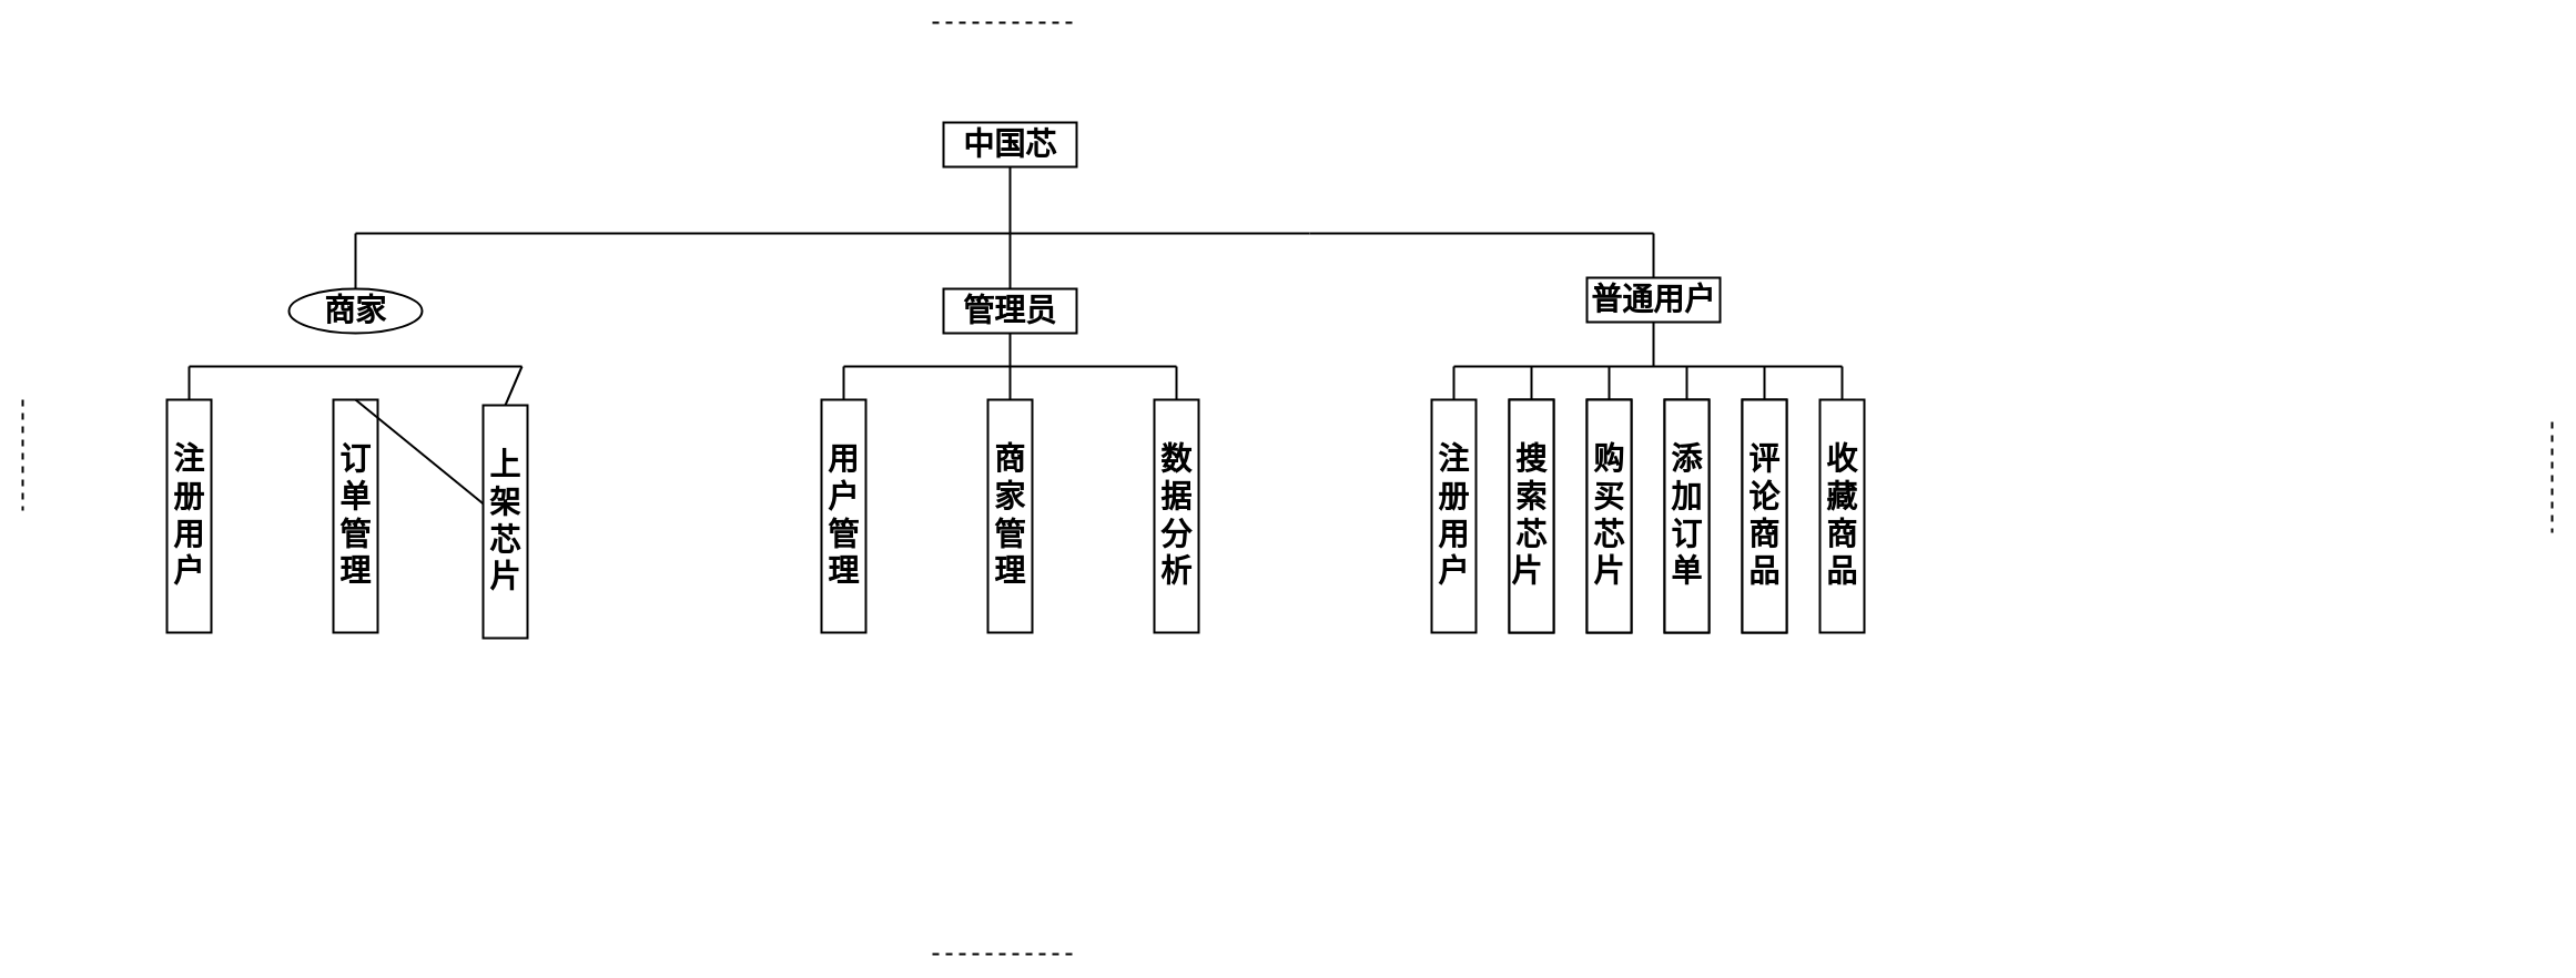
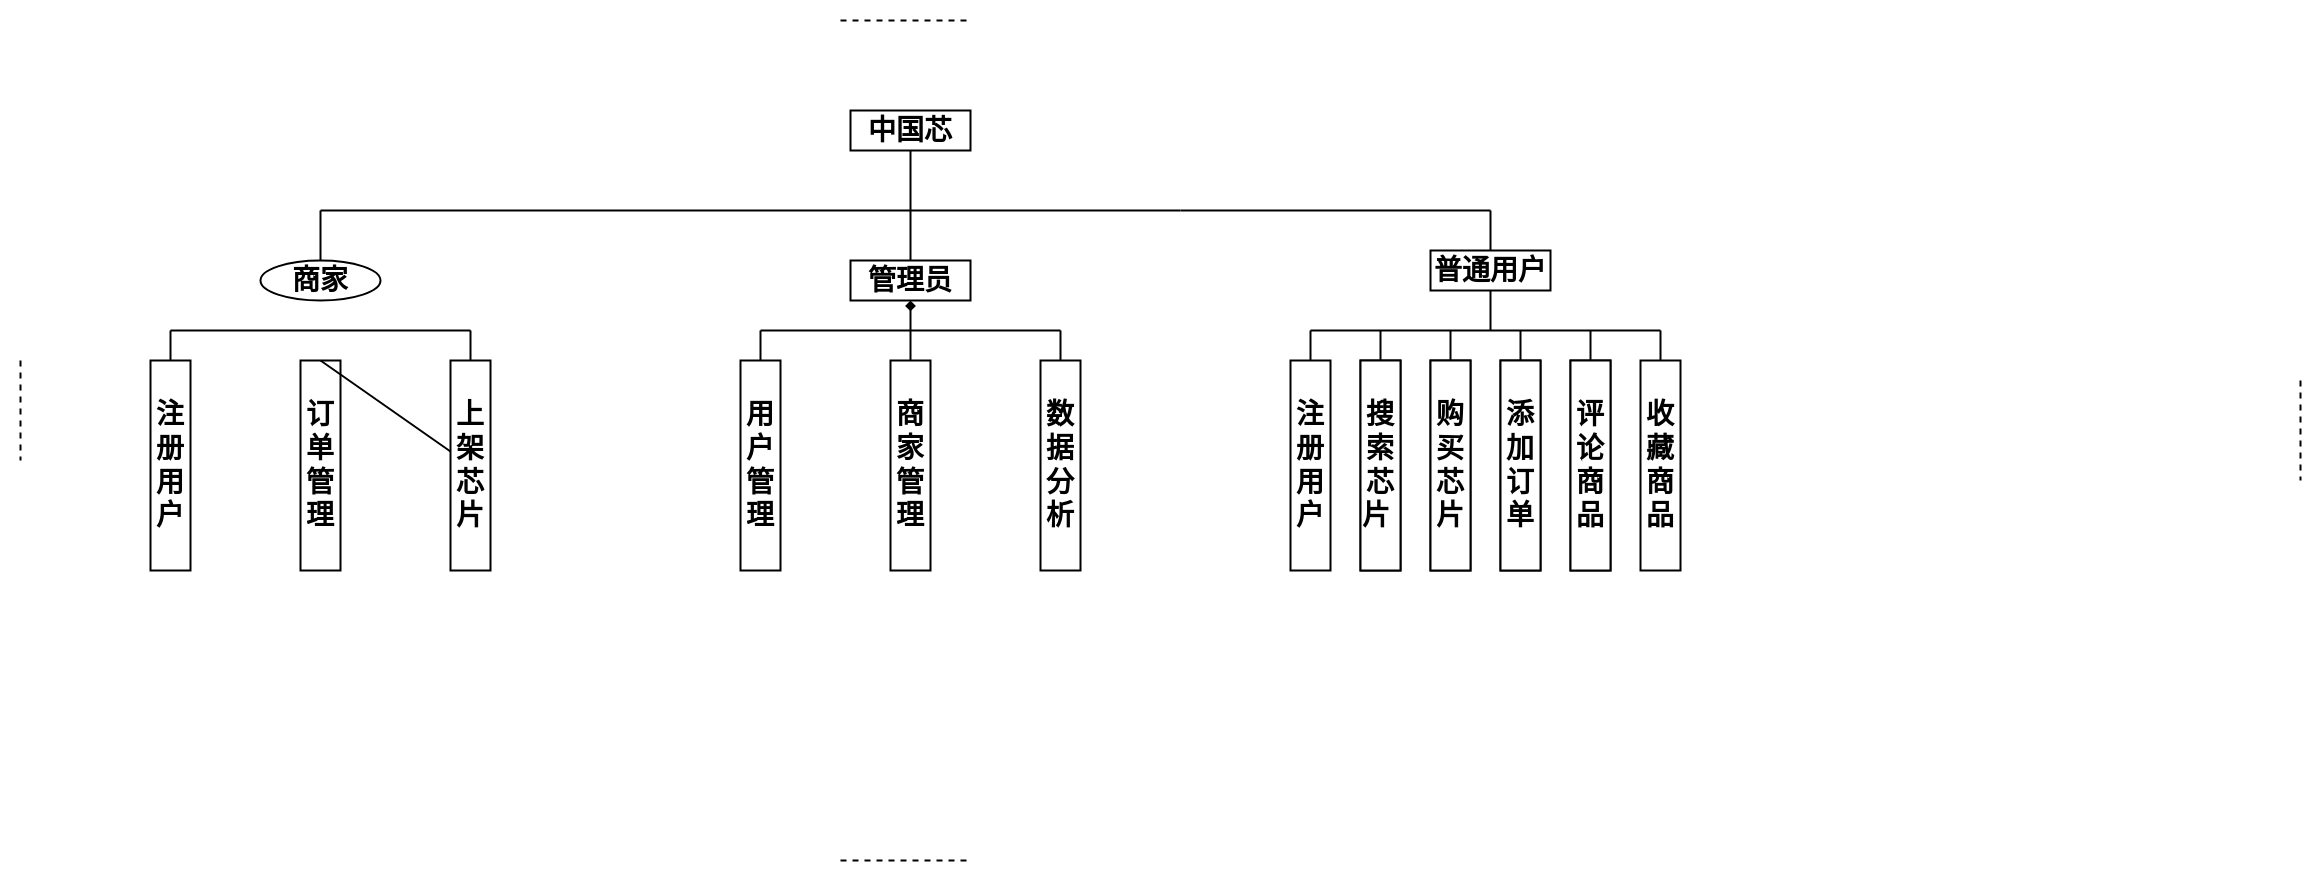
- <mxCell id="44" value="" style="endArrow=none;html=1;rounded=0;exitX=0.5;exitY=0;exitDx=0;exitDy=0;entryX=0.5;entryY=1;entryDx=0;entryDy=0;fontStyle=1;strokeWidth=2;" edge="1" parent="1" source="42" target="40"><mxGeometry width="50" height="50" relative="1" as="geometry"><mxPoint x="930" y="340" as="sourcePoint" /><mxPoint x="980" y="290" as="targetPoint" /></mxGeometry></mxCell>
+ <mxCell id="44" value="" style="endArrow=diamond;html=1;rounded=0;exitX=0.5;exitY=0;exitDx=0;exitDy=0;entryX=0.5;entryY=1;entryDx=0;entryDy=0;fontStyle=1;strokeWidth=2;" edge="1" parent="1" source="42" target="40"><mxGeometry width="50" height="50" relative="1" as="geometry"><mxPoint x="930" y="340" as="sourcePoint" /><mxPoint x="980" y="290" as="targetPoint" /></mxGeometry></mxCell>
- <mxCell id="13" value="&lt;font style=&quot;font-size: 28px;&quot;&gt;上架芯片&lt;/font&gt;" style="rounded=0;whiteSpace=wrap;html=1;fontStyle=1;strokeWidth=2;" parent="1" vertex="1"><mxGeometry x="435" y="365" width="40" height="210" as="geometry" /></mxCell>
+ <mxCell id="13" value="&lt;font style=&quot;font-size: 28px;&quot;&gt;上架芯片&lt;/font&gt;" style="rounded=0;whiteSpace=wrap;html=1;fontStyle=1;strokeWidth=2;" parent="1" vertex="1"><mxGeometry x="450" y="360" width="40" height="210" as="geometry" /></mxCell>
